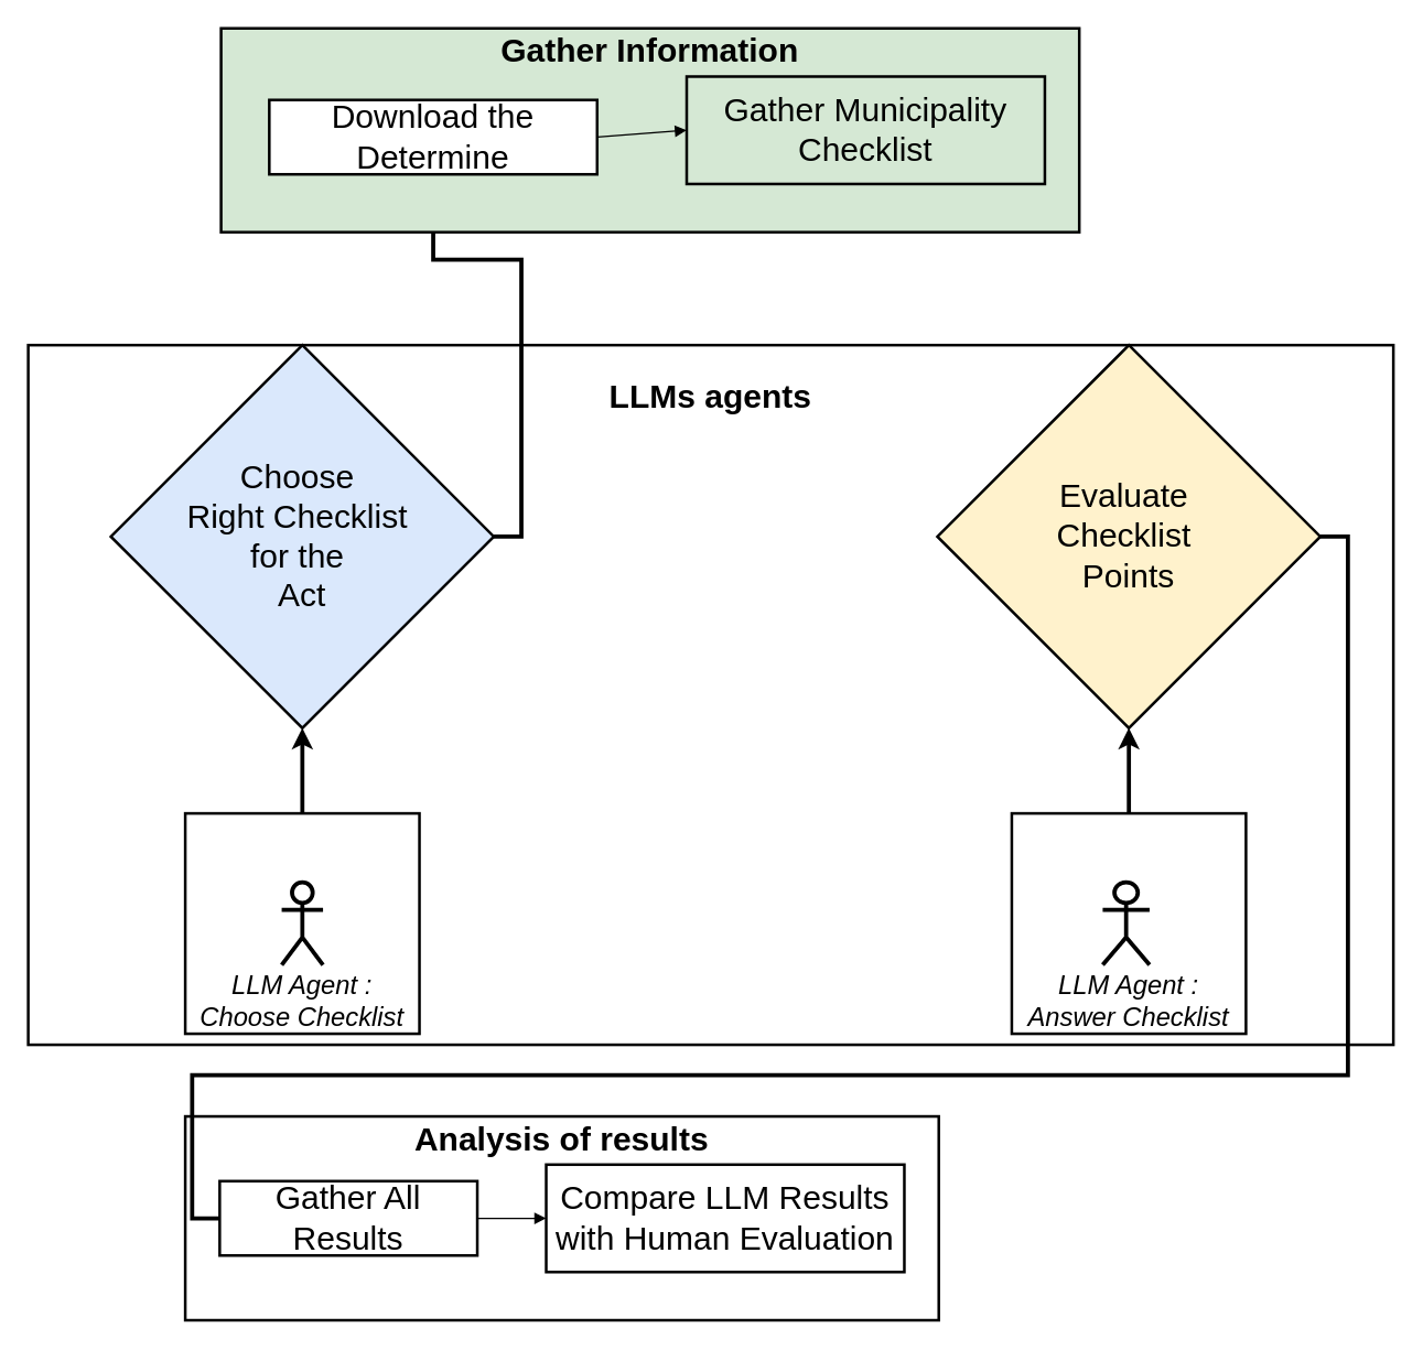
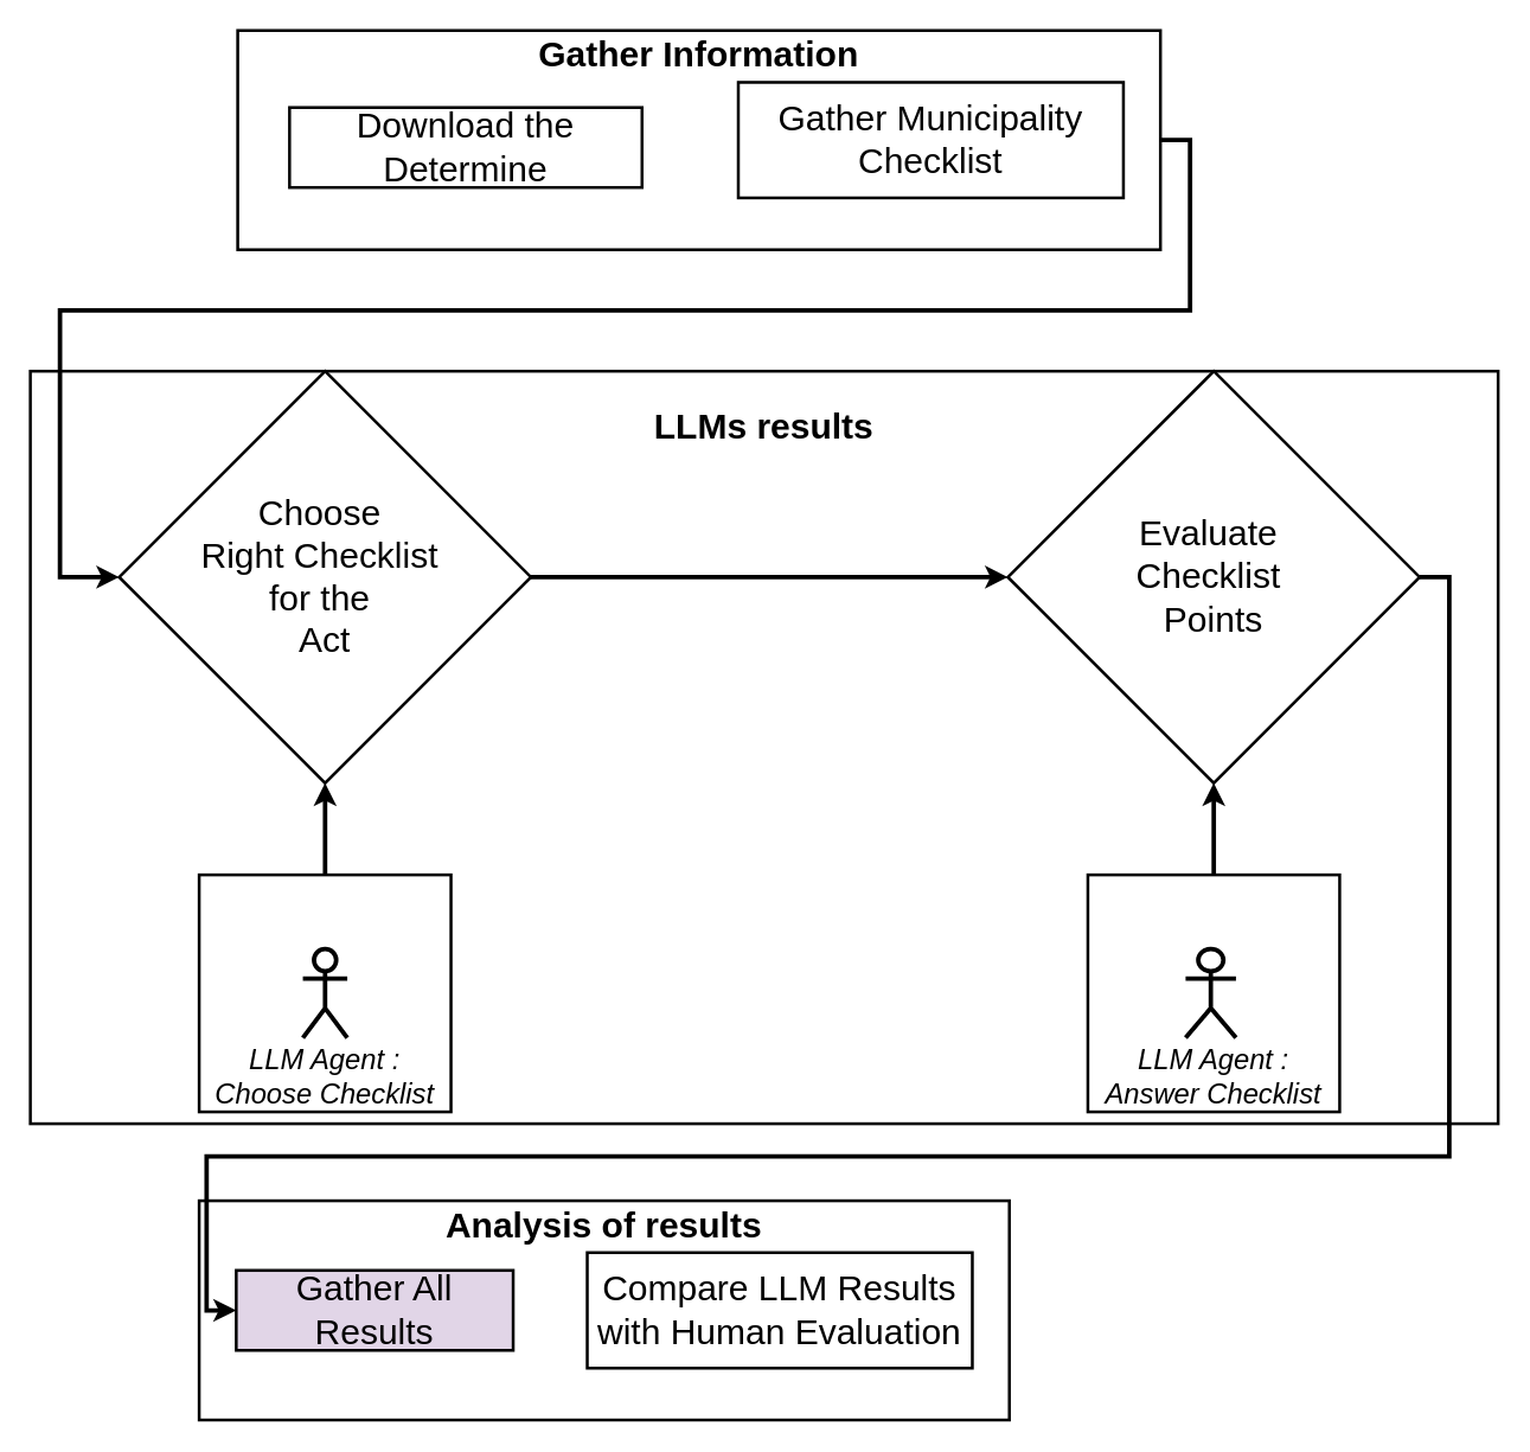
- <mxCell id="15" value="Gather Information&#10;&#10;&#10;&#10;" style="whiteSpace=wrap;strokeWidth=2;movable=1;resizable=1;rotatable=1;deletable=1;editable=1;locked=0;connectable=1;fontStyle=1;fontSize=24;fillColor=#d5e8d4;" vertex="1" parent="14"><mxGeometry width="623" height="148" as="geometry" /></mxCell>
+ <mxCell id="15" value="Gather Information&#10;&#10;&#10;&#10;" style="whiteSpace=wrap;strokeWidth=2;movable=1;resizable=1;rotatable=1;deletable=1;editable=1;locked=0;connectable=1;fontStyle=1;fontSize=24;" vertex="1" parent="14"><mxGeometry width="623" height="148" as="geometry" /></mxCell>
- <mxCell id="16" value="Gather Municipality Checklist" style="whiteSpace=wrap;strokeWidth=2;movable=1;resizable=1;rotatable=1;deletable=1;editable=1;locked=0;connectable=1;fontSize=24;fillColor=#d5e8d4;" vertex="1" parent="14"><mxGeometry x="338" y="35" width="260" height="78" as="geometry" /></mxCell>
+ <mxCell id="16" value="Gather Municipality Checklist" style="whiteSpace=wrap;strokeWidth=2;movable=1;resizable=1;rotatable=1;deletable=1;editable=1;locked=0;connectable=1;fontSize=24;" vertex="1" parent="14"><mxGeometry x="338" y="35" width="260" height="78" as="geometry" /></mxCell>
- <mxCell id="18" value="" style="curved=1;startArrow=none;endArrow=block;exitX=1;exitY=0.5;entryX=0;entryY=0.5;rounded=0;movable=1;resizable=1;rotatable=1;deletable=1;editable=1;locked=0;connectable=1;" edge="1" parent="14" source="17" target="16"><mxGeometry relative="1" as="geometry"><Array as="points" /></mxGeometry></mxCell>
+ <mxCell id="3" style="edgeStyle=orthogonalEdgeStyle;rounded=0;orthogonalLoop=1;jettySize=auto;html=1;exitX=1;exitY=0.5;exitDx=0;exitDy=0;strokeWidth=3;" edge="1" parent="1" source="15" target="5"><mxGeometry relative="1" as="geometry"><Array as="points"><mxPoint x="803" y="94" /><mxPoint x="803" y="209" /><mxPoint x="40" y="209" /><mxPoint x="40" y="389" /></Array></mxGeometry></mxCell>
- <mxCell id="4" style="edgeStyle=orthogonalEdgeStyle;rounded=0;orthogonalLoop=1;jettySize=auto;html=1;exitX=1;exitY=0.5;exitDx=0;exitDy=0;strokeWidth=3;" edge="1" parent="1" source="5" target="17"><mxGeometry relative="1" as="geometry" /></mxCell>
+ <mxCell id="4" style="edgeStyle=orthogonalEdgeStyle;rounded=0;orthogonalLoop=1;jettySize=auto;html=1;exitX=1;exitY=0.5;exitDx=0;exitDy=0;strokeWidth=3;" edge="1" parent="1" source="5" target="8"><mxGeometry relative="1" as="geometry" /></mxCell>
- <mxCell id="5" value="Choose &#10;Right Checklist &#10;for the &#10;Act" style="rhombus;strokeWidth=2;whiteSpace=wrap;fontStyle=0;fontSize=24;fillColor=#dae8fc;" vertex="1" parent="1"><mxGeometry x="80" y="250" width="278" height="278" as="geometry" /></mxCell>
+ <mxCell id="5" value="Choose &#10;Right Checklist &#10;for the &#10;Act" style="rhombus;strokeWidth=2;whiteSpace=wrap;fontStyle=0;fontSize=24;" vertex="1" parent="1"><mxGeometry x="80" y="250" width="278" height="278" as="geometry" /></mxCell>
- <mxCell id="8" value="Evaluate &#10;Checklist &#10;Points" style="rhombus;strokeWidth=2;whiteSpace=wrap;fontSize=24;fillColor=#fff2cc;" vertex="1" parent="1"><mxGeometry x="680" y="250" width="278" height="278" as="geometry" /></mxCell>
+ <mxCell id="8" value="Evaluate &#10;Checklist &#10;Points" style="rhombus;strokeWidth=2;whiteSpace=wrap;fontSize=24;" vertex="1" parent="1"><mxGeometry x="680" y="250" width="278" height="278" as="geometry" /></mxCell>
- <mxCell id="2" value="LLMs agents&#10;&#10;&#10;&#10;&#10;&#10;&#10;&#10;&#10;&#10;&#10;&#10;&#10;&#10;&#10;" style="whiteSpace=wrap;strokeWidth=2;fontStyle=1;fontSize=24;" vertex="1" parent="1"><mxGeometry x="20" y="250" width="991" height="508" as="geometry" /></mxCell>
+ <mxCell id="2" value="LLMs results&#10;&#10;&#10;&#10;&#10;&#10;&#10;&#10;&#10;&#10;&#10;&#10;&#10;&#10;&#10;" style="whiteSpace=wrap;strokeWidth=2;fontStyle=1;fontSize=24;" vertex="1" parent="1"><mxGeometry x="20" y="250" width="991" height="508" as="geometry" /></mxCell>
- <mxCell id="19" style="edgeStyle=orthogonalEdgeStyle;rounded=0;orthogonalLoop=1;jettySize=auto;html=1;exitX=1;exitY=0.5;exitDx=0;exitDy=0;entryX=0;entryY=0.5;entryDx=0;entryDy=0;strokeWidth=3;endArrow=none;" edge="1" parent="1" source="8" target="12"><mxGeometry relative="1" as="geometry"><Array as="points"><mxPoint x="978" y="389" /><mxPoint x="978" y="780" /><mxPoint x="139" y="780" /><mxPoint x="139" y="884" /></Array></mxGeometry></mxCell>
+ <mxCell id="19" style="edgeStyle=orthogonalEdgeStyle;rounded=0;orthogonalLoop=1;jettySize=auto;html=1;exitX=1;exitY=0.5;exitDx=0;exitDy=0;entryX=0;entryY=0.5;entryDx=0;entryDy=0;strokeWidth=3;" edge="1" parent="1" source="8" target="12"><mxGeometry relative="1" as="geometry"><Array as="points"><mxPoint x="978" y="389" /><mxPoint x="978" y="780" /><mxPoint x="139" y="780" /><mxPoint x="139" y="884" /></Array></mxGeometry></mxCell>
- <mxCell id="12" value="Gather All Results" style="whiteSpace=wrap;strokeWidth=2;fontSize=24;" vertex="1" parent="9"><mxGeometry x="25" y="47" width="187" height="54" as="geometry" /></mxCell>
+ <mxCell id="12" value="Gather All Results" style="whiteSpace=wrap;strokeWidth=2;fontSize=24;fillColor=#e1d5e7;" vertex="1" parent="9"><mxGeometry x="25" y="47" width="187" height="54" as="geometry" /></mxCell>
- <mxCell id="13" value="" style="curved=1;startArrow=none;endArrow=block;exitX=1;exitY=0.5;entryX=0;entryY=0.5;rounded=0;" edge="1" parent="9" source="12" target="11"><mxGeometry relative="1" as="geometry"><Array as="points" /></mxGeometry></mxCell>
